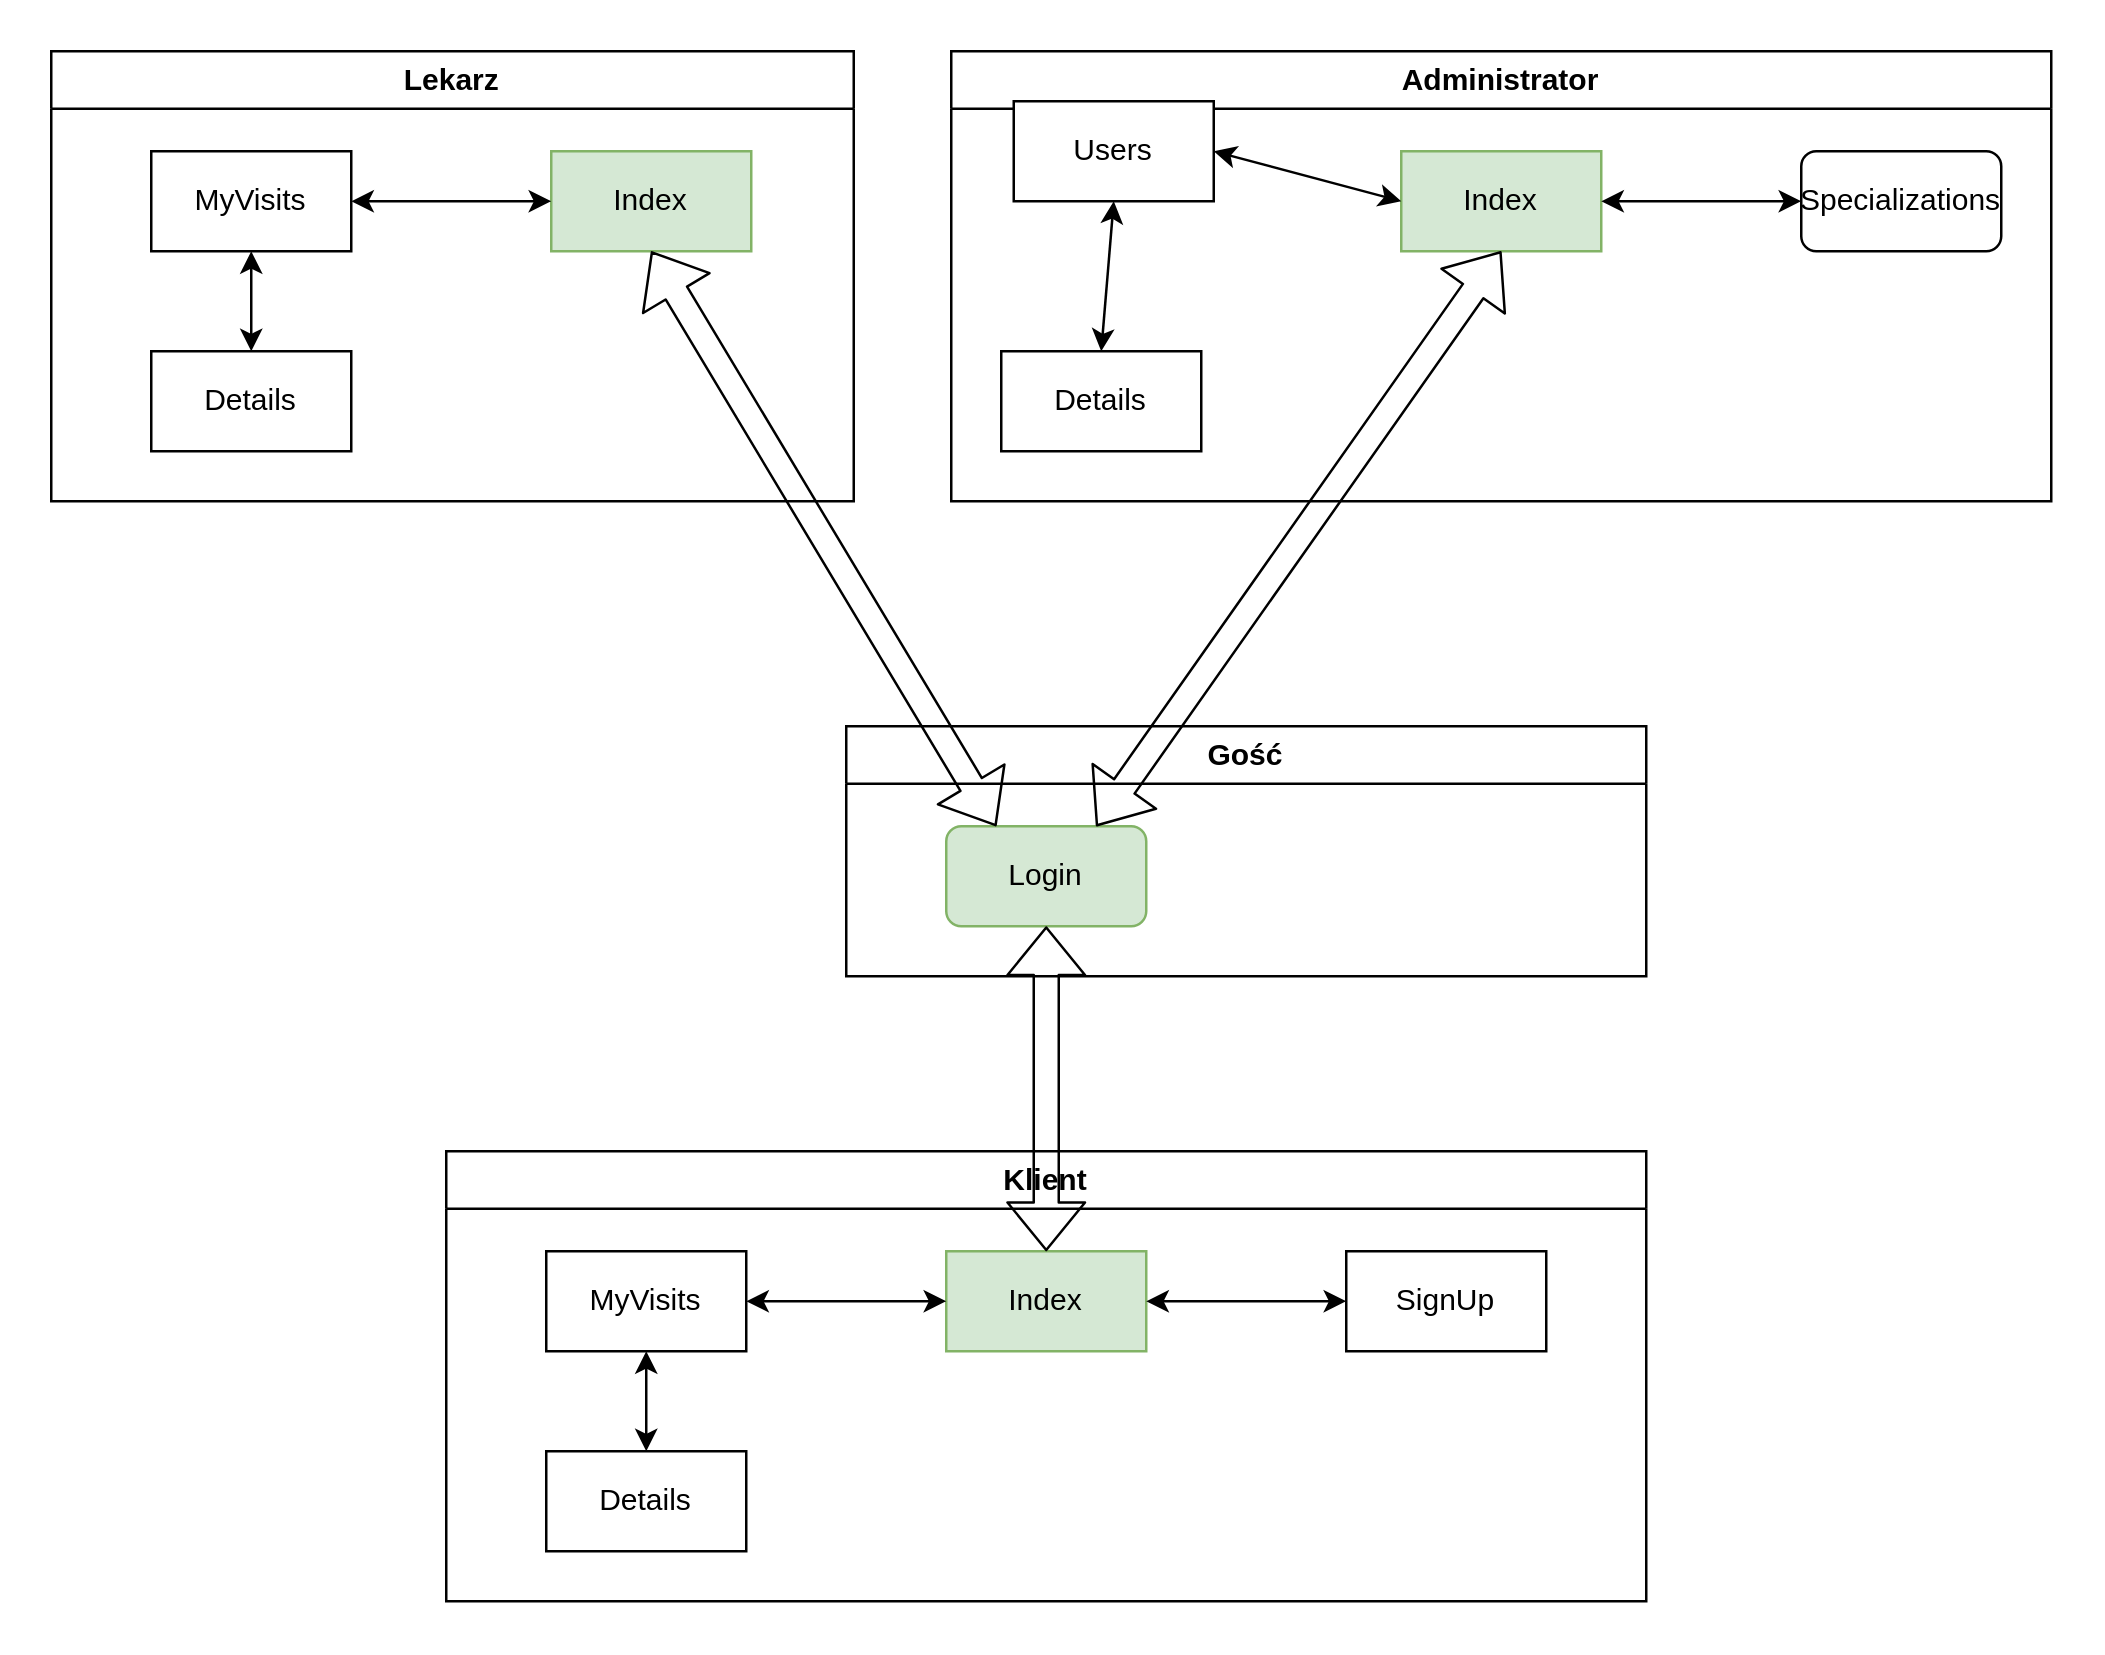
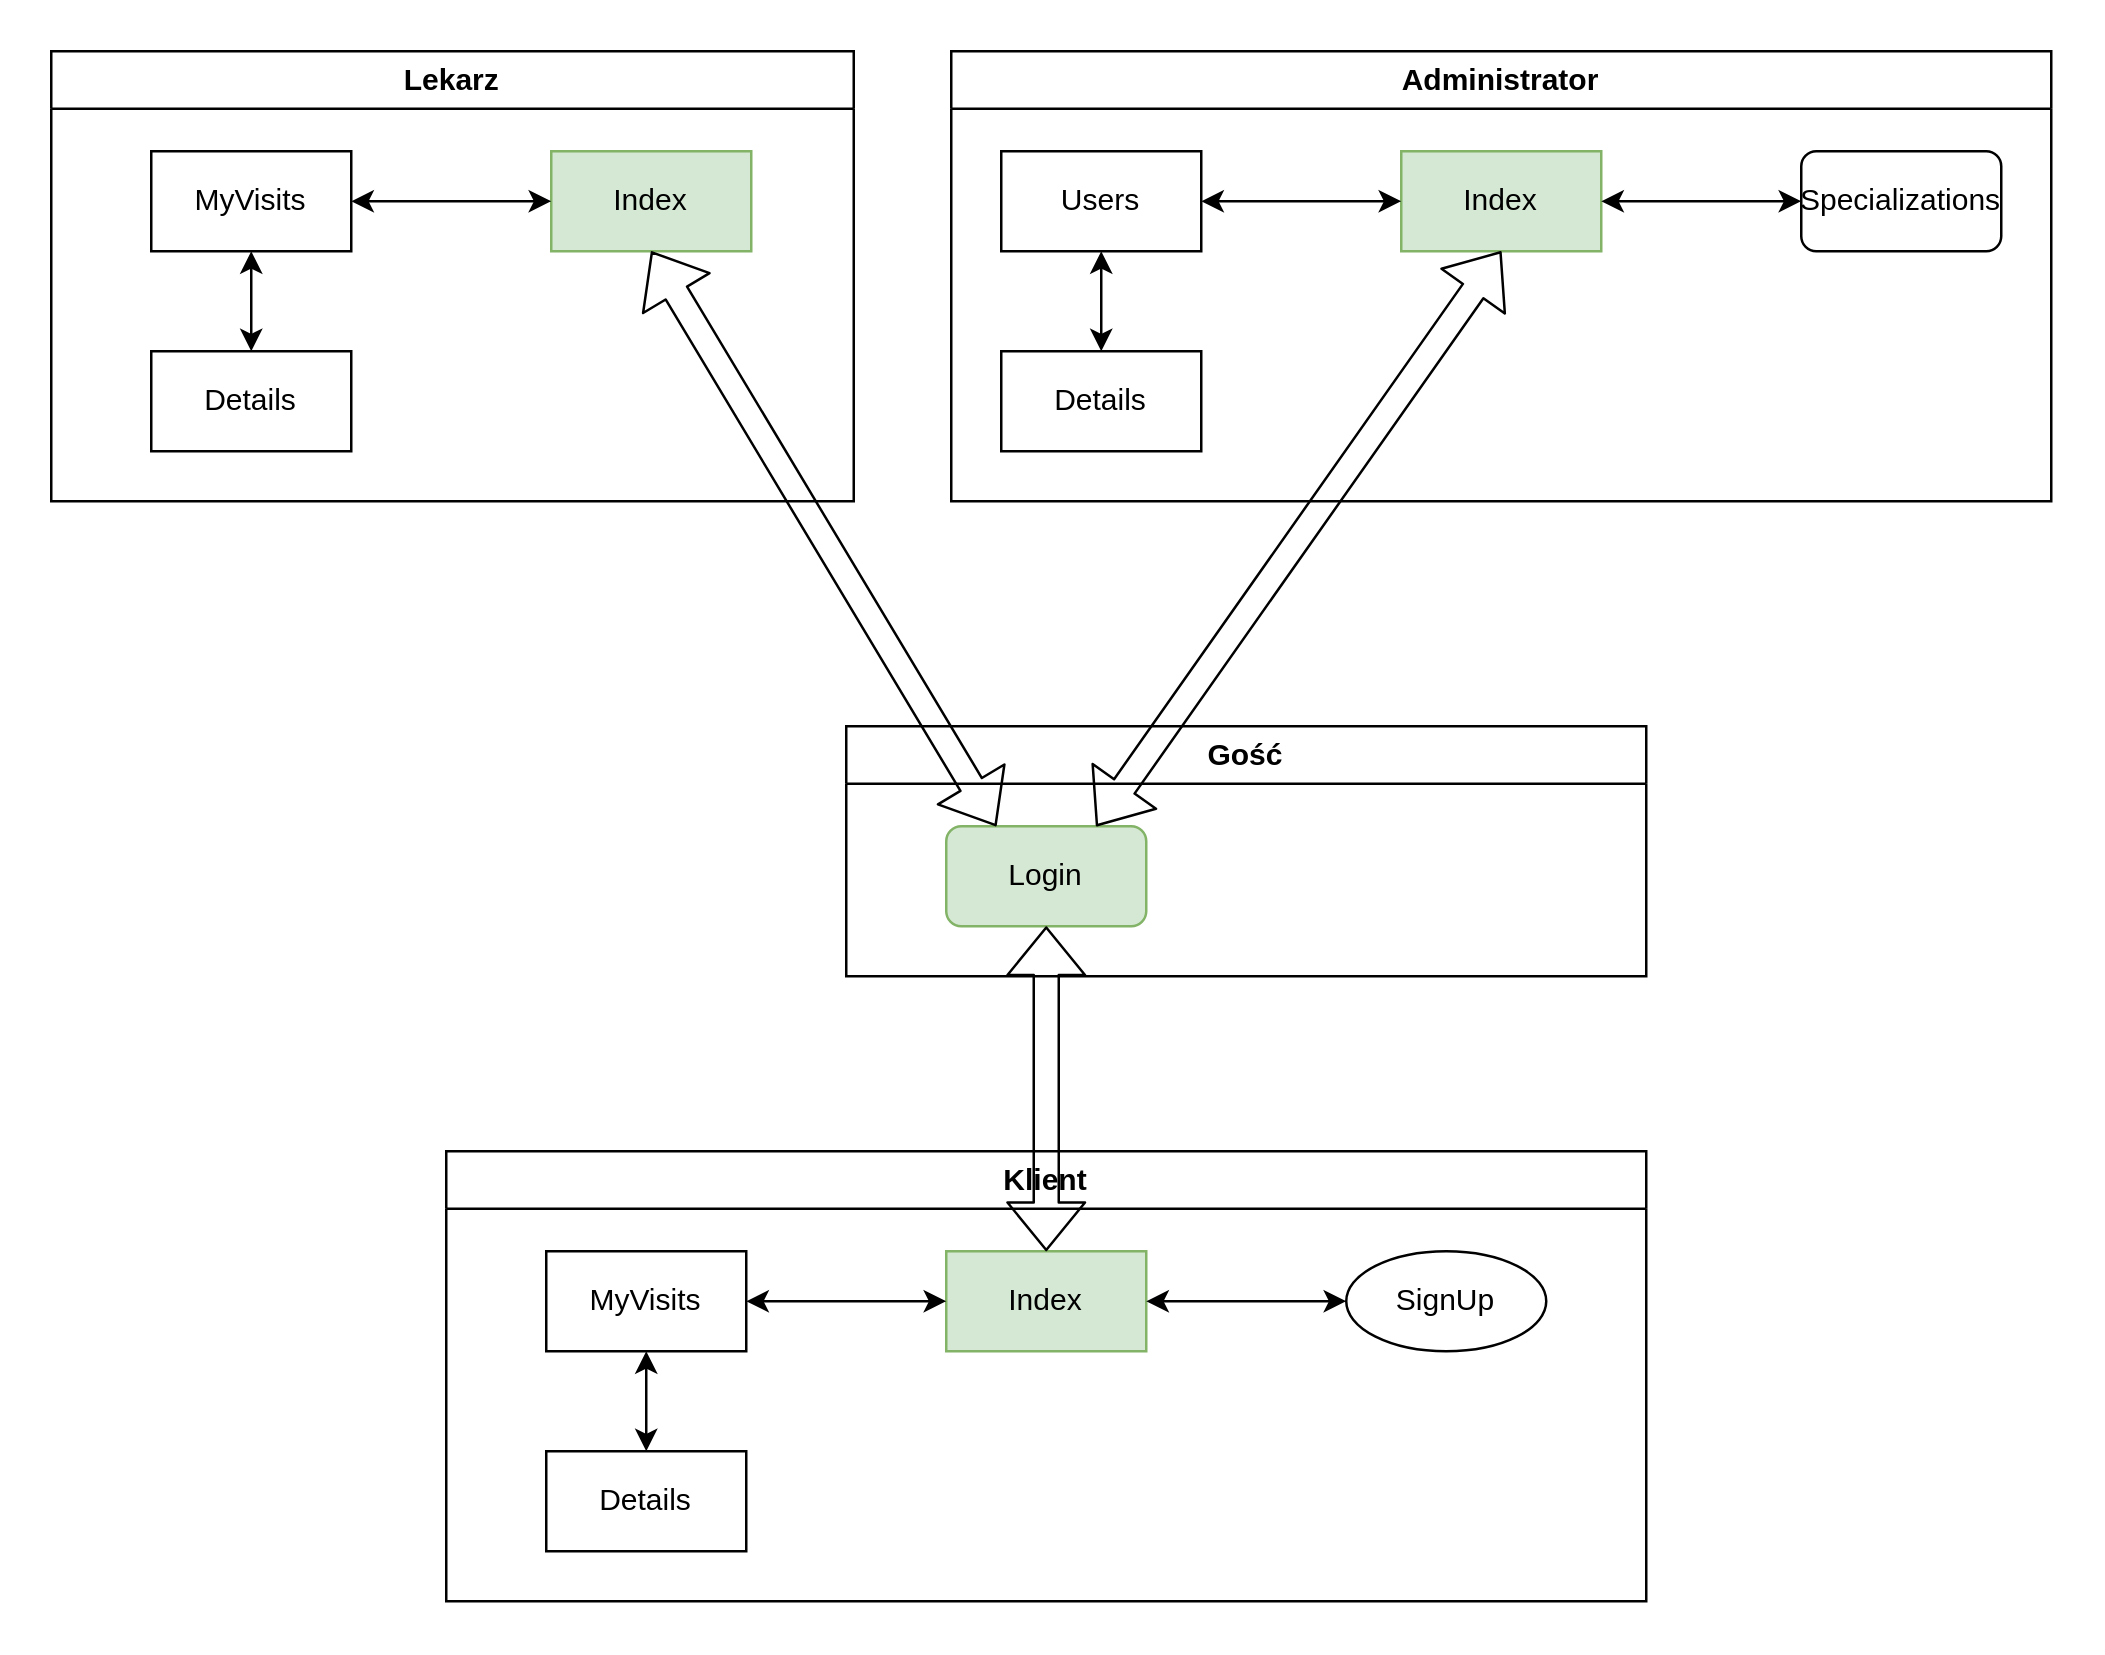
- <mxCell id="21" value="Users" style="rounded=0;whiteSpace=wrap;html=1;" parent="18" vertex="1"><mxGeometry x="25" y="20" width="80" height="40" as="geometry" /></mxCell>
+ <mxCell id="21" value="Users" style="rounded=0;whiteSpace=wrap;html=1;" parent="18" vertex="1"><mxGeometry x="20" y="40" width="80" height="40" as="geometry" /></mxCell>
- <mxCell id="6" value="SignUp" style="rounded=0;whiteSpace=wrap;html=1;" parent="4" vertex="1"><mxGeometry x="360" y="40" width="80" height="40" as="geometry" /></mxCell>
+ <mxCell id="6" value="SignUp" style="ellipse;whiteSpace=wrap;html=1;" parent="4" vertex="1"><mxGeometry x="360" y="40" width="80" height="40" as="geometry" /></mxCell>
